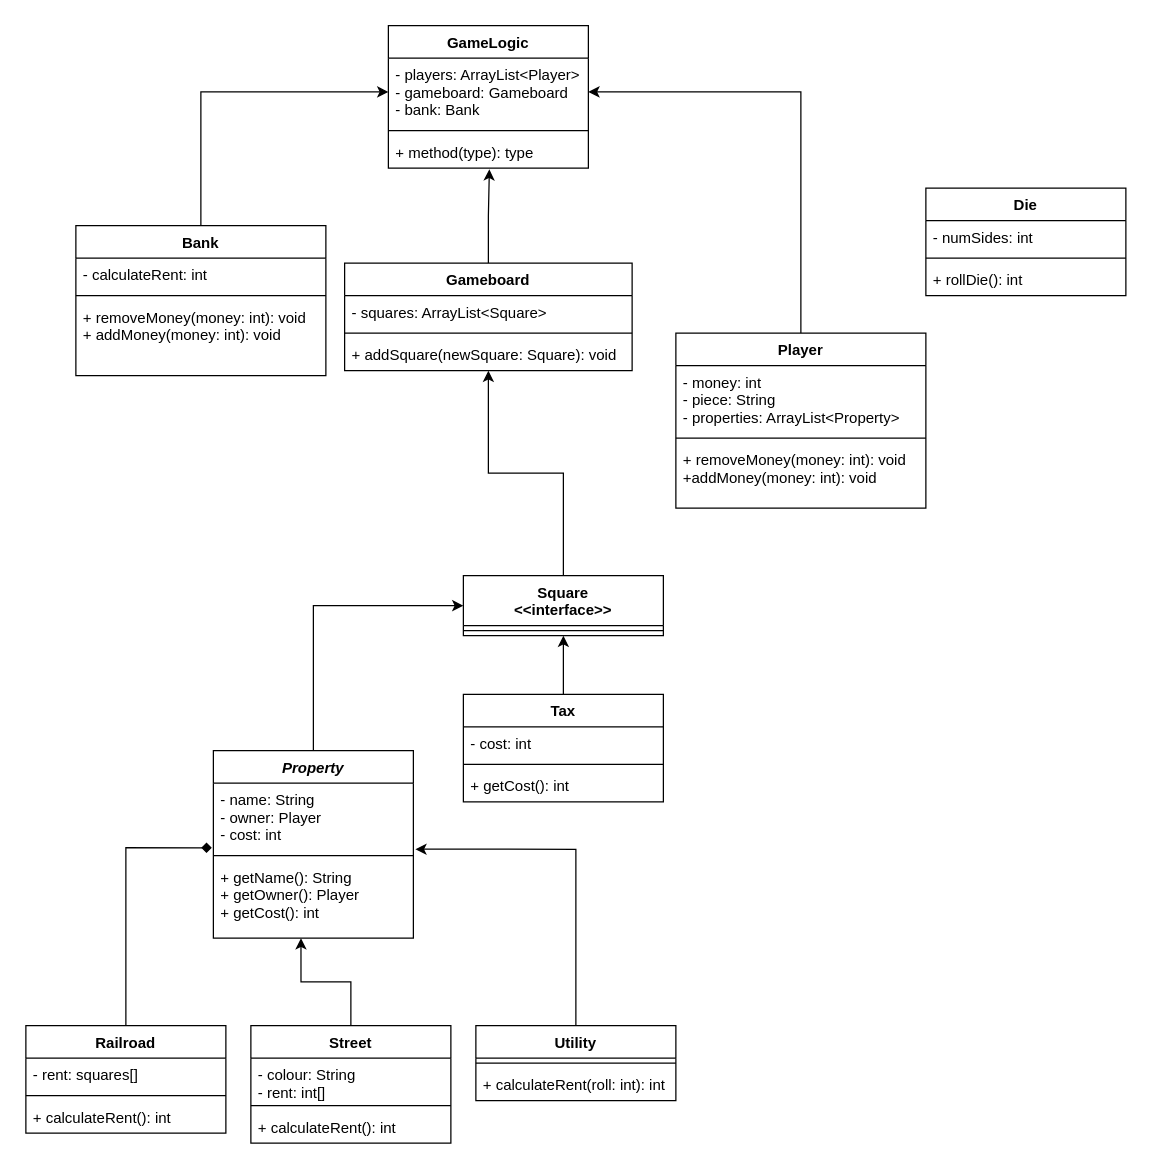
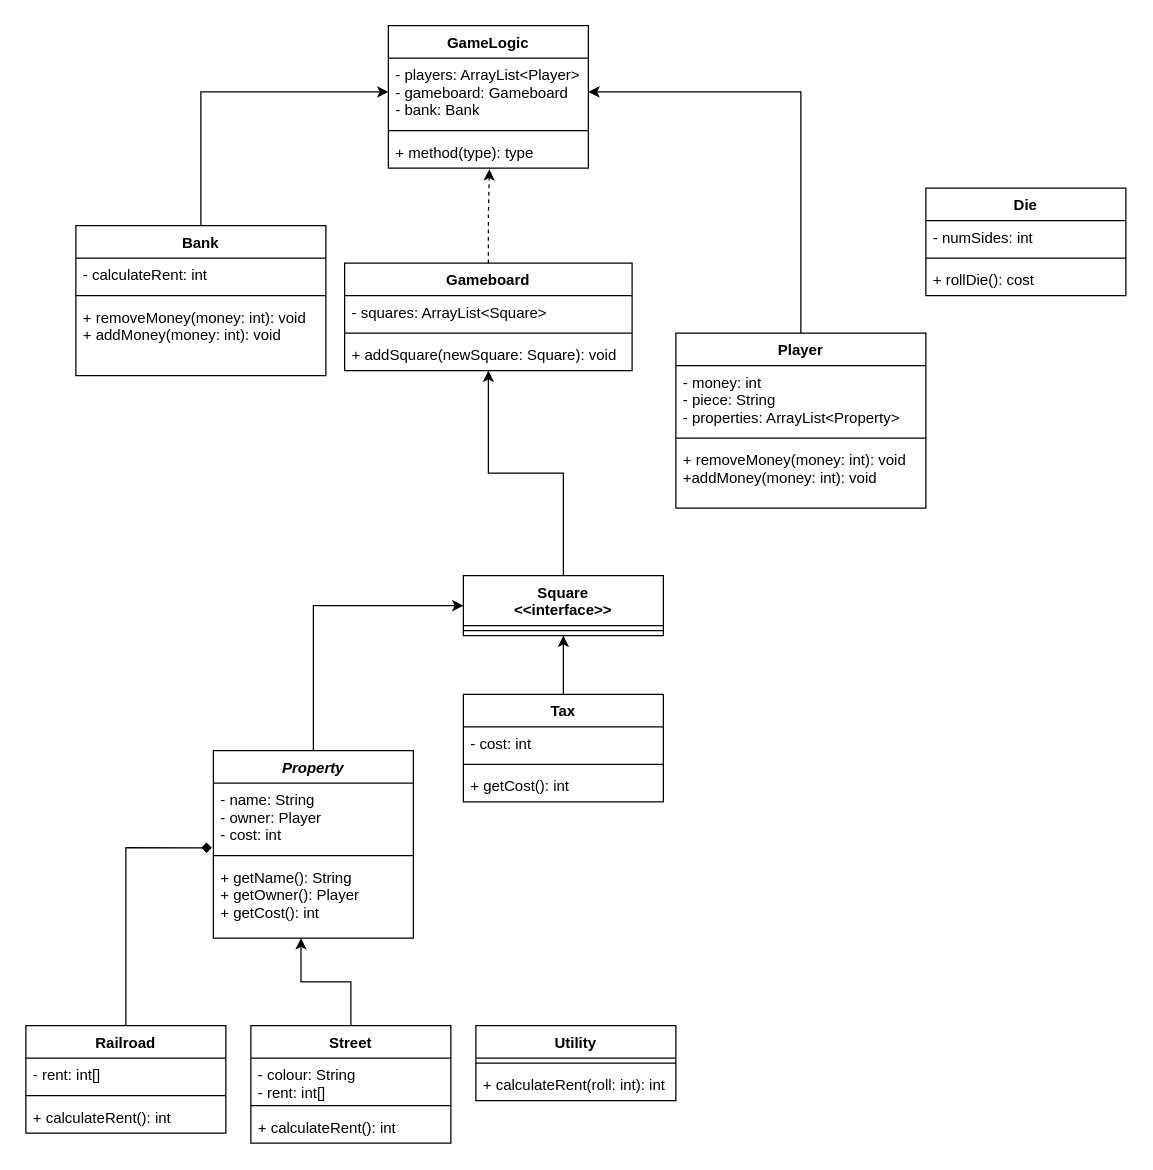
- <mxCell id="2" style="edgeStyle=orthogonalEdgeStyle;rounded=0;orthogonalLoop=1;jettySize=auto;html=1;entryX=0.505;entryY=1.036;entryDx=0;entryDy=0;entryPerimeter=0;" edge="1" parent="1" source="3" target="39"><mxGeometry relative="1" as="geometry" /></mxCell>
+ <mxCell id="2" style="edgeStyle=orthogonalEdgeStyle;rounded=0;orthogonalLoop=1;jettySize=auto;html=1;entryX=0.505;entryY=1.036;entryDx=0;entryDy=0;entryPerimeter=0;dashed=1;" edge="1" parent="1" source="3" target="39"><mxGeometry relative="1" as="geometry" /></mxCell>
- <mxCell id="10" value="+ rollDie(): int" style="text;strokeColor=none;fillColor=none;align=left;verticalAlign=top;spacingLeft=4;spacingRight=4;overflow=hidden;rotatable=0;points=[[0,0.5],[1,0.5]];portConstraint=eastwest;" vertex="1" parent="7"><mxGeometry y="60" width="160" height="26" as="geometry" /></mxCell>
+ <mxCell id="10" value="+ rollDie(): cost" style="text;strokeColor=none;fillColor=none;align=left;verticalAlign=top;spacingLeft=4;spacingRight=4;overflow=hidden;rotatable=0;points=[[0,0.5],[1,0.5]];portConstraint=eastwest;" vertex="1" parent="7"><mxGeometry y="60" width="160" height="26" as="geometry" /></mxCell>
- <mxCell id="32" style="edgeStyle=orthogonalEdgeStyle;rounded=0;orthogonalLoop=1;jettySize=auto;html=1;exitX=0.5;exitY=0;exitDx=0;exitDy=0;entryX=1.01;entryY=0.979;entryDx=0;entryDy=0;entryPerimeter=0;" edge="1" parent="1" source="33" target="49"><mxGeometry relative="1" as="geometry"><mxPoint x="360" y="630" as="targetPoint" /></mxGeometry></mxCell>
- <mxCell id="24" value="- rent: squares[]" style="text;strokeColor=none;fillColor=none;align=left;verticalAlign=top;spacingLeft=4;spacingRight=4;overflow=hidden;rotatable=0;points=[[0,0.5],[1,0.5]];portConstraint=eastwest;" vertex="1" parent="23"><mxGeometry y="26" width="160" height="26" as="geometry" /></mxCell>
+ <mxCell id="24" value="- rent: int[]" style="text;strokeColor=none;fillColor=none;align=left;verticalAlign=top;spacingLeft=4;spacingRight=4;overflow=hidden;rotatable=0;points=[[0,0.5],[1,0.5]];portConstraint=eastwest;" vertex="1" parent="23"><mxGeometry y="26" width="160" height="26" as="geometry" /></mxCell>
